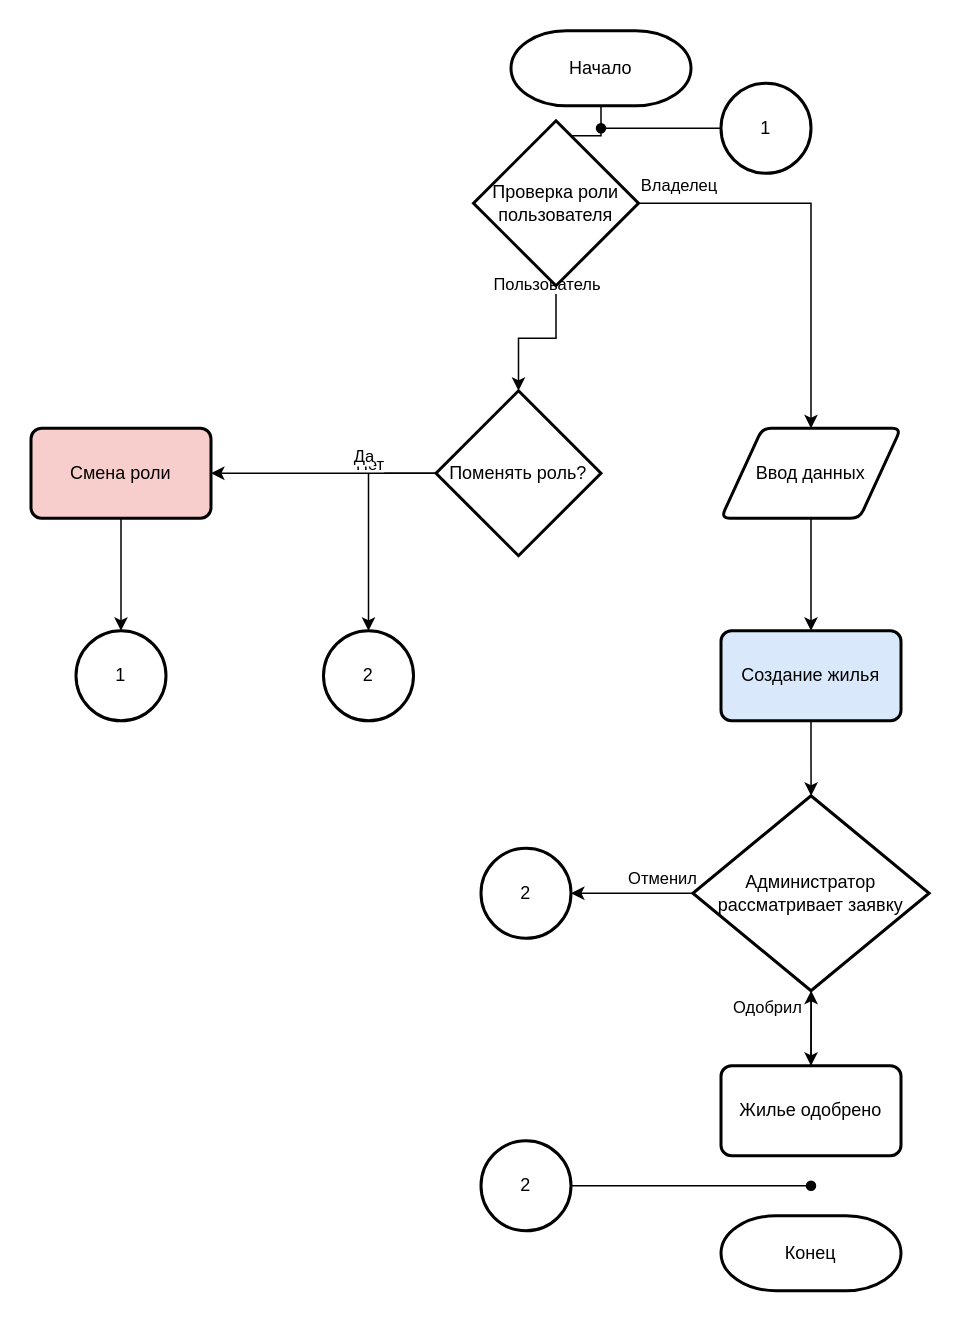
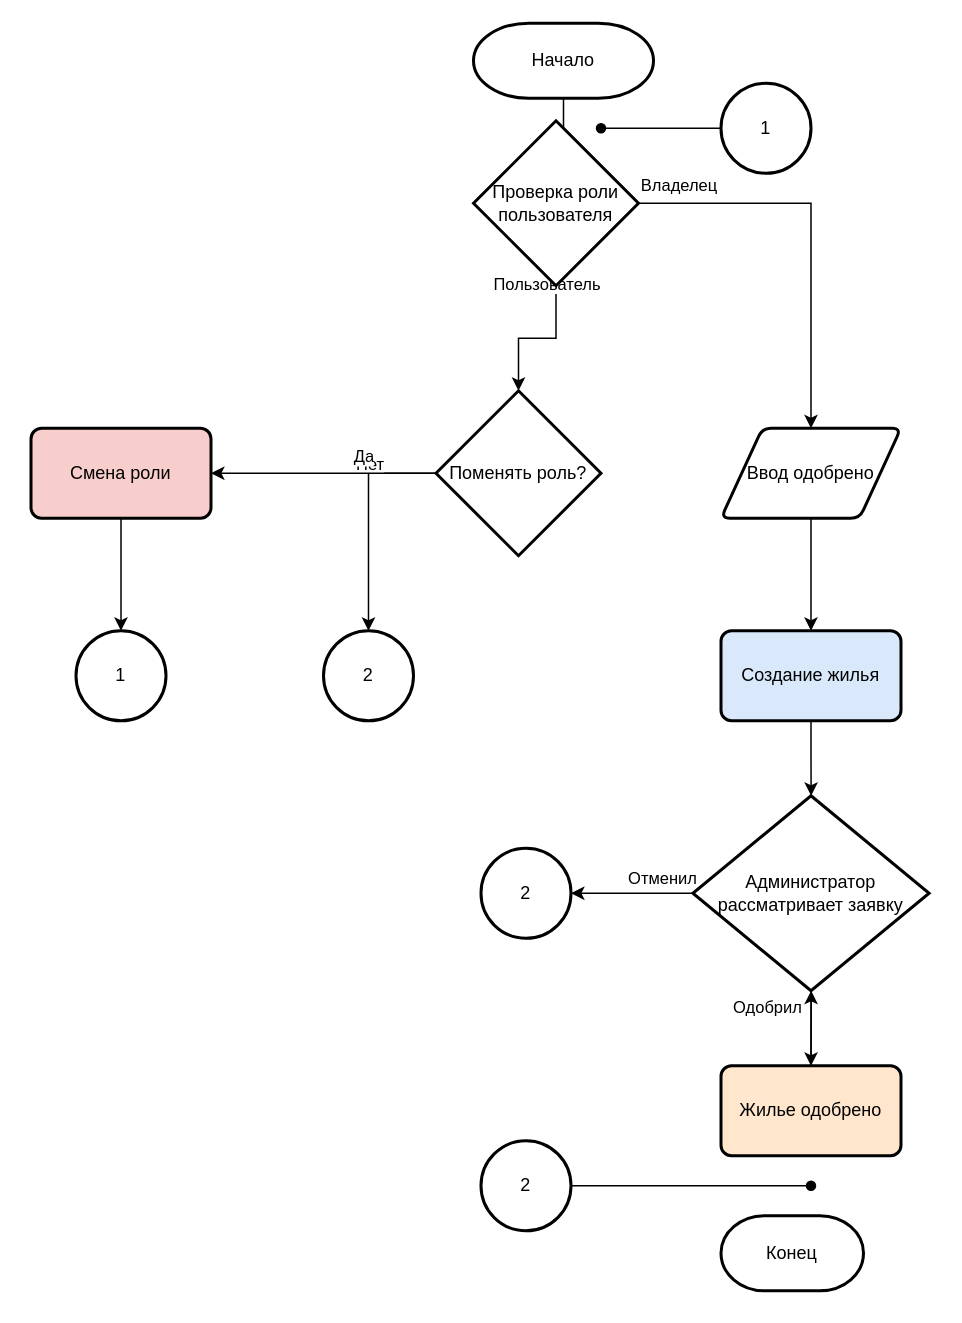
- <mxCell id="3" value="Начало" style="strokeWidth=2;html=1;shape=mxgraph.flowchart.terminator;whiteSpace=wrap;" vertex="1" parent="1"><mxGeometry x="340" y="20" width="120" height="50" as="geometry" /></mxCell>
+ <mxCell id="3" value="Начало" style="strokeWidth=2;html=1;shape=mxgraph.flowchart.terminator;whiteSpace=wrap;" vertex="1" parent="1"><mxGeometry x="315" y="15" width="120" height="50" as="geometry" /></mxCell>
- <mxCell id="19" value="Ввод данных" style="shape=parallelogram;html=1;strokeWidth=2;perimeter=parallelogramPerimeter;whiteSpace=wrap;rounded=1;arcSize=12;size=0.23;" vertex="1" parent="1"><mxGeometry x="480" y="285" width="120" height="60" as="geometry" /></mxCell>
+ <mxCell id="19" value="Ввод одобрено" style="shape=parallelogram;html=1;strokeWidth=2;perimeter=parallelogramPerimeter;whiteSpace=wrap;rounded=1;arcSize=12;size=0.23;" vertex="1" parent="1"><mxGeometry x="480" y="285" width="120" height="60" as="geometry" /></mxCell>
- <mxCell id="29" value="Жилье одобрено" style="rounded=1;whiteSpace=wrap;html=1;absoluteArcSize=1;arcSize=14;strokeWidth=2;" vertex="1" parent="1"><mxGeometry x="480" y="710" width="120" height="60" as="geometry" /></mxCell>
+ <mxCell id="29" value="Жилье одобрено" style="rounded=1;whiteSpace=wrap;html=1;absoluteArcSize=1;arcSize=14;strokeWidth=2;fillColor=#ffe6cc;" vertex="1" parent="1"><mxGeometry x="480" y="710" width="120" height="60" as="geometry" /></mxCell>
- <mxCell id="30" value="Конец" style="strokeWidth=2;html=1;shape=mxgraph.flowchart.terminator;whiteSpace=wrap;" vertex="1" parent="1"><mxGeometry x="480" y="810" width="120" height="50" as="geometry" /></mxCell>
+ <mxCell id="30" value="Конец" style="strokeWidth=2;html=1;shape=mxgraph.flowchart.terminator;whiteSpace=wrap;" vertex="1" parent="1"><mxGeometry x="480" y="810" width="95" height="50" as="geometry" /></mxCell>
